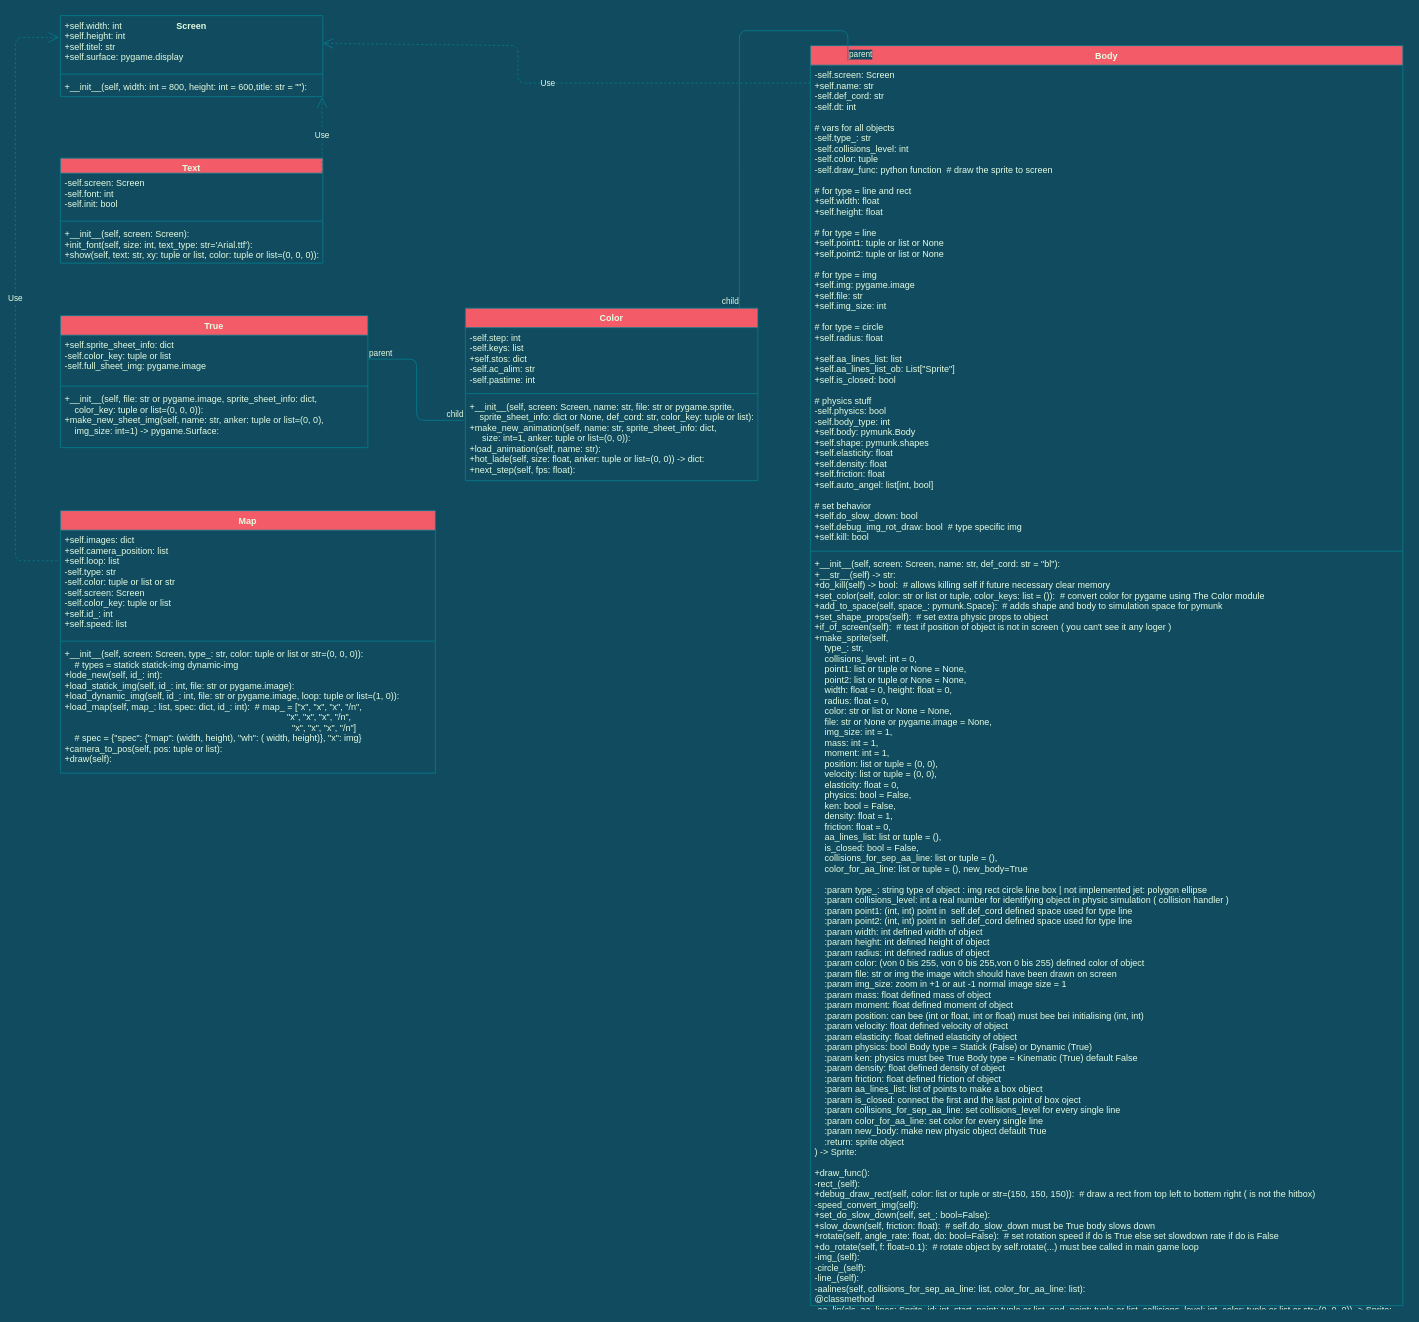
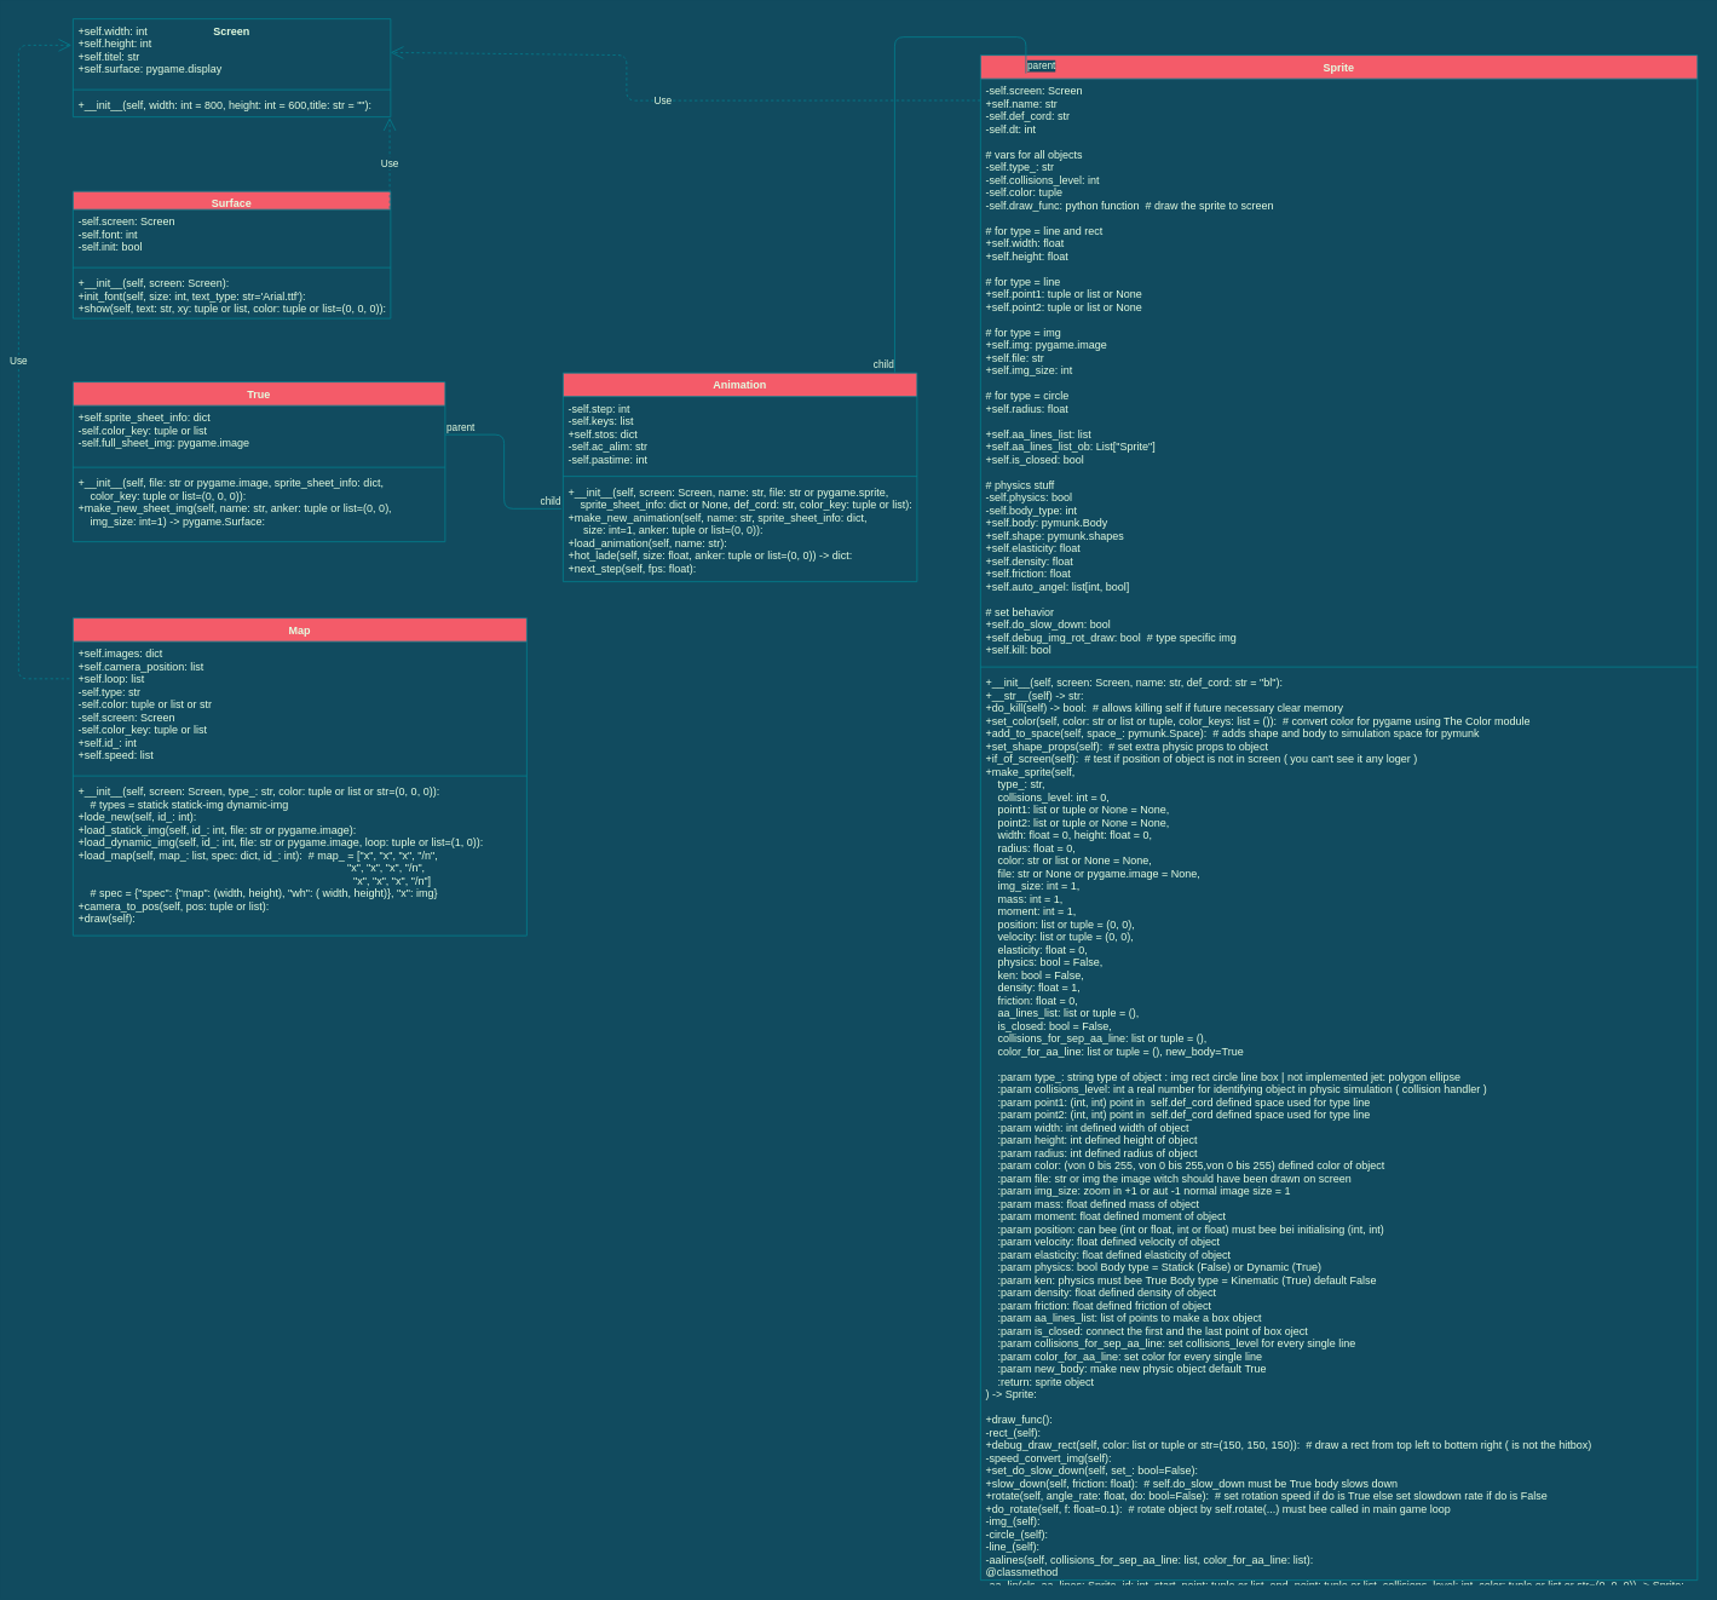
- <mxCell id="22" value="Body" style="swimlane;fontStyle=1;align=center;verticalAlign=top;childLayout=stackLayout;horizontal=1;startSize=26;horizontalStack=0;resizeParent=1;resizeParentMax=0;resizeLast=0;collapsible=1;marginBottom=0;fillColor=#F45B69;strokeColor=#028090;fontColor=#E4FDE1;" vertex="1" parent="1"><mxGeometry x="1080" y="60" width="790" height="1680" as="geometry" /></mxCell>
+ <mxCell id="22" value="Sprite" style="swimlane;fontStyle=1;align=center;verticalAlign=top;childLayout=stackLayout;horizontal=1;startSize=26;horizontalStack=0;resizeParent=1;resizeParentMax=0;resizeLast=0;collapsible=1;marginBottom=0;fillColor=#F45B69;strokeColor=#028090;fontColor=#E4FDE1;" vertex="1" parent="1"><mxGeometry x="1080" y="60" width="790" height="1680" as="geometry" /></mxCell>
- <mxCell id="6" value="Text" style="swimlane;fontStyle=1;align=center;verticalAlign=top;childLayout=stackLayout;horizontal=1;startSize=20;horizontalStack=0;resizeParent=1;resizeParentMax=0;resizeLast=0;collapsible=1;marginBottom=0;fillColor=#F45B69;strokeColor=#028090;fontColor=#E4FDE1;" vertex="1" parent="1"><mxGeometry x="80" y="210" width="350" height="140" as="geometry" /></mxCell>
+ <mxCell id="6" value="Surface" style="swimlane;fontStyle=1;align=center;verticalAlign=top;childLayout=stackLayout;horizontal=1;startSize=20;horizontalStack=0;resizeParent=1;resizeParentMax=0;resizeLast=0;collapsible=1;marginBottom=0;fillColor=#F45B69;strokeColor=#028090;fontColor=#E4FDE1;" vertex="1" parent="1"><mxGeometry x="80" y="210" width="350" height="140" as="geometry" /></mxCell>
- <mxCell id="10" value="Color" style="swimlane;fontStyle=1;align=center;verticalAlign=top;childLayout=stackLayout;horizontal=1;startSize=26;horizontalStack=0;resizeParent=1;resizeParentMax=0;resizeLast=0;collapsible=1;marginBottom=0;fillColor=#F45B69;strokeColor=#028090;fontColor=#E4FDE1;" vertex="1" parent="1"><mxGeometry x="620" y="410" width="390" height="230" as="geometry" /></mxCell>
+ <mxCell id="10" value="Animation" style="swimlane;fontStyle=1;align=center;verticalAlign=top;childLayout=stackLayout;horizontal=1;startSize=26;horizontalStack=0;resizeParent=1;resizeParentMax=0;resizeLast=0;collapsible=1;marginBottom=0;fillColor=#F45B69;strokeColor=#028090;fontColor=#E4FDE1;" vertex="1" parent="1"><mxGeometry x="620" y="410" width="390" height="230" as="geometry" /></mxCell>
